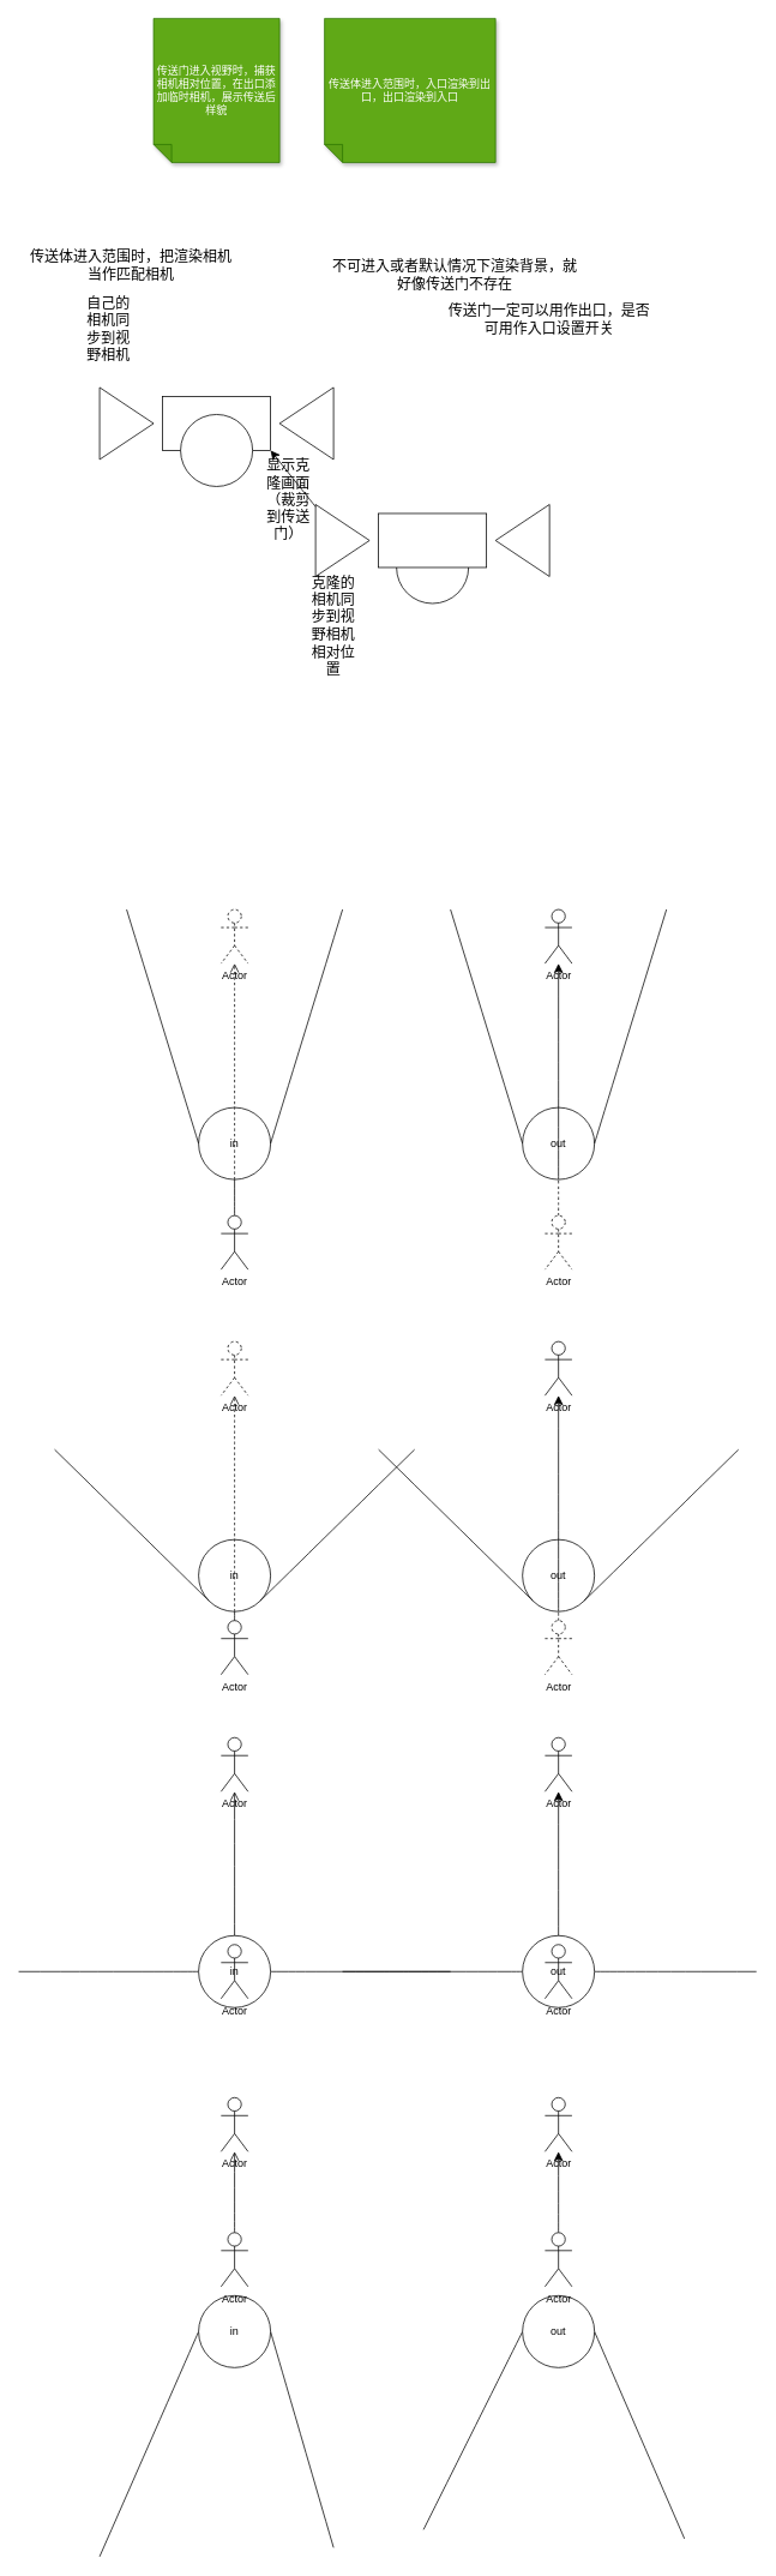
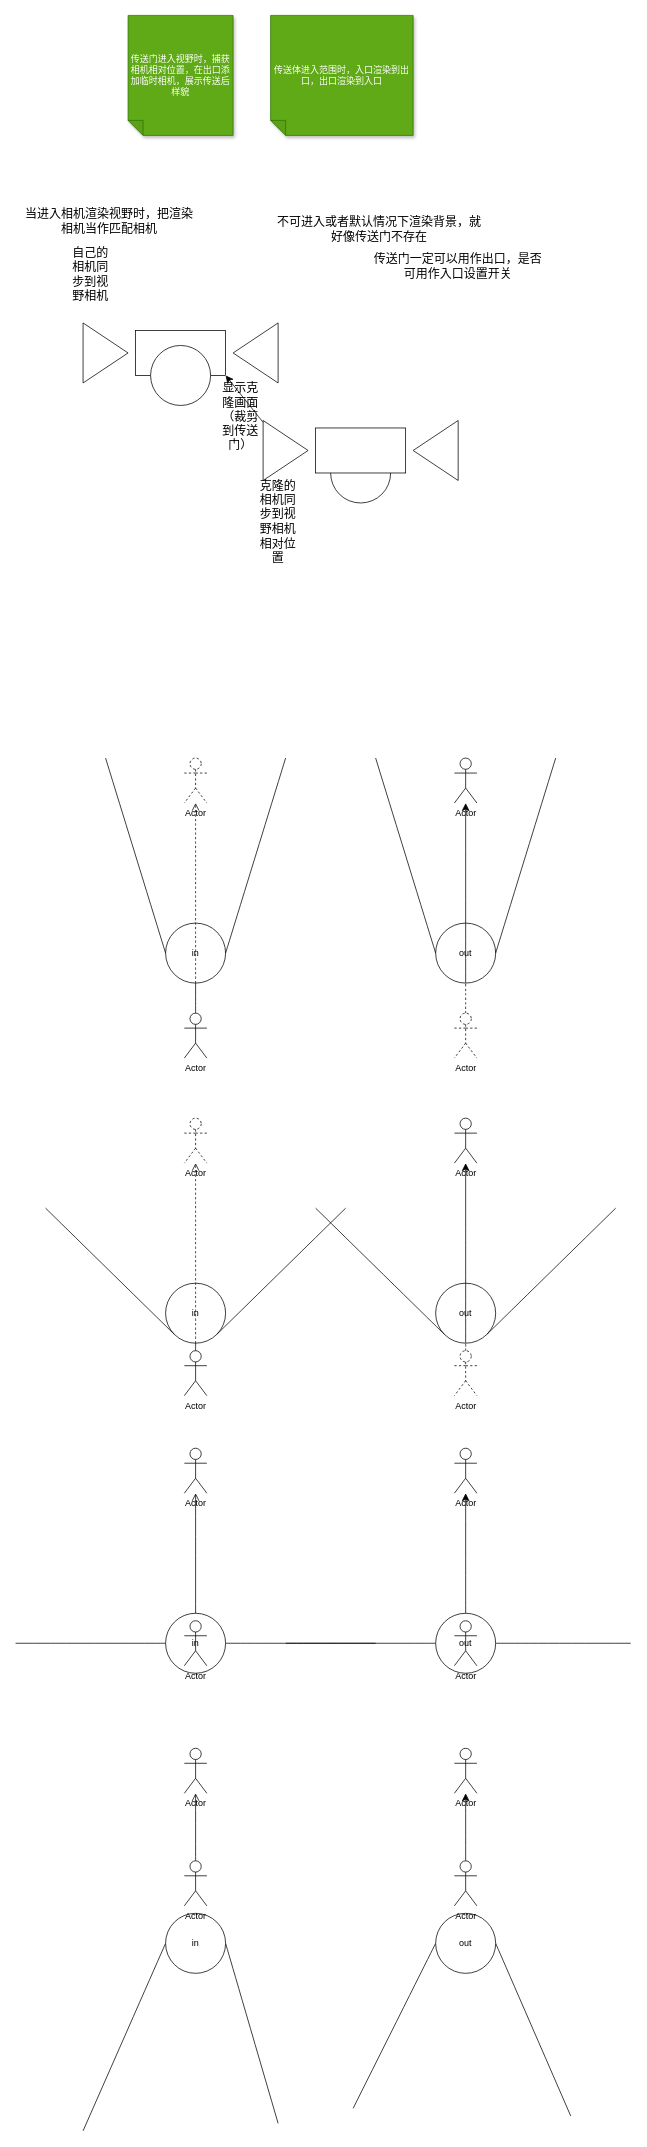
- <mxCell id="16" value="传送体进入范围时，把渲染相机当作匹配相机" style="text;strokeColor=none;align=center;fillColor=none;html=1;verticalAlign=middle;whiteSpace=wrap;rounded=0;fontSize=16;" vertex="1" parent="1"><mxGeometry x="30" y="280" width="230" height="30" as="geometry" /></mxCell>
+ <mxCell id="16" value="当进入相机渲染视野时，把渲染相机当作匹配相机" style="text;strokeColor=none;align=center;fillColor=none;html=1;verticalAlign=middle;whiteSpace=wrap;rounded=0;fontSize=16;" vertex="1" parent="1"><mxGeometry x="30" y="280" width="230" height="30" as="geometry" /></mxCell>
